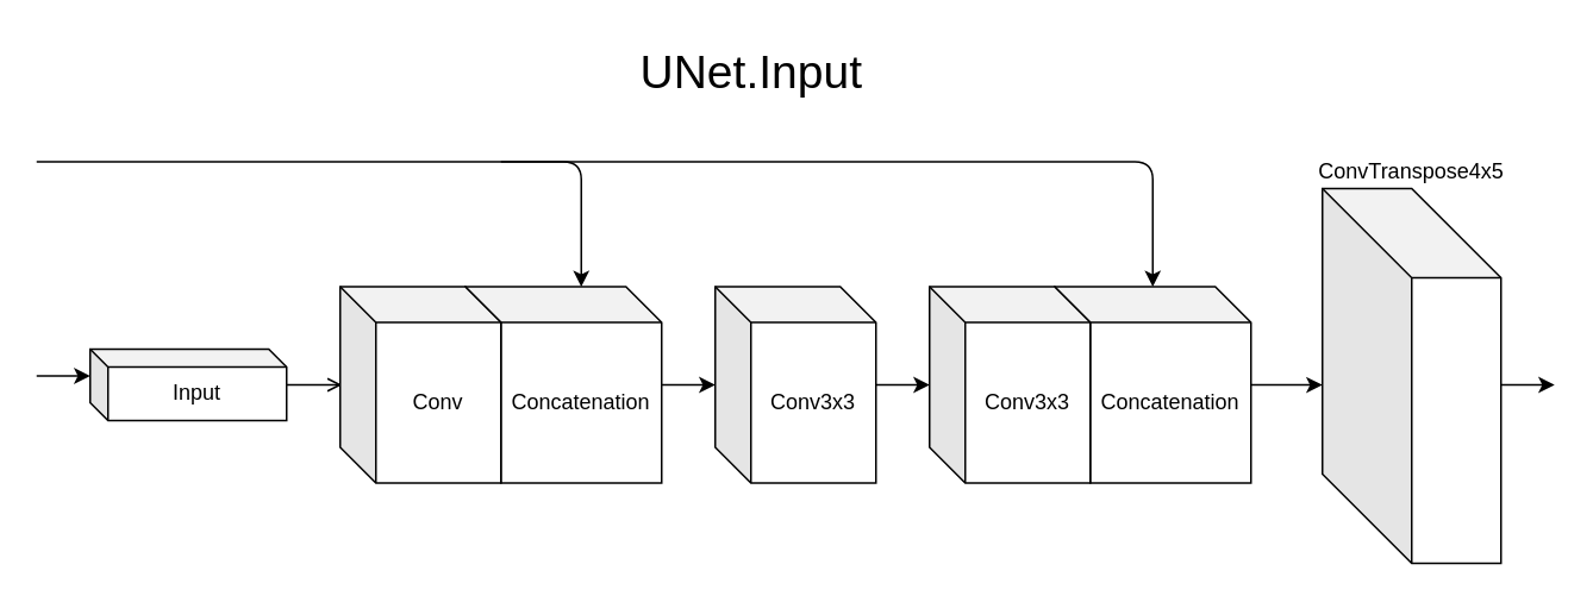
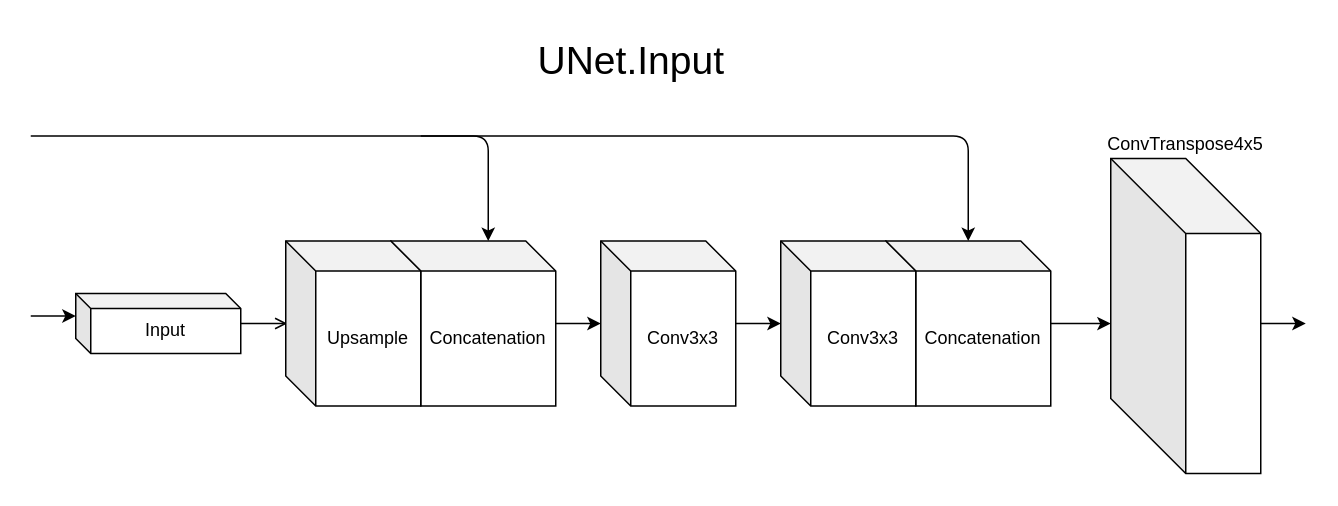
- <mxCell id="6" value="Conv" style="shape=cube;whiteSpace=wrap;html=1;boundedLbl=1;backgroundOutline=1;darkOpacity=0.05;darkOpacity2=0.1;size=20;labelPosition=center;verticalLabelPosition=middle;align=center;verticalAlign=middle;" parent="1" vertex="1"><mxGeometry x="190" y="160" width="90" height="110" as="geometry" /></mxCell>
+ <mxCell id="6" value="Upsample" style="shape=cube;whiteSpace=wrap;html=1;boundedLbl=1;backgroundOutline=1;darkOpacity=0.05;darkOpacity2=0.1;size=20;labelPosition=center;verticalLabelPosition=middle;align=center;verticalAlign=middle;" parent="1" vertex="1"><mxGeometry x="190" y="160" width="90" height="110" as="geometry" /></mxCell>
